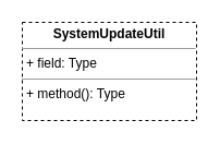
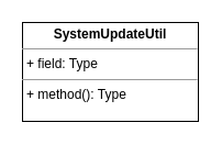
- <mxCell id="2" value="&lt;p style=&quot;margin:0px;margin-top:4px;text-align:center;&quot;&gt;&lt;b&gt;SystemUpdateUtil&lt;/b&gt;&lt;/p&gt;&lt;hr size=&quot;1&quot;&gt;&lt;p style=&quot;margin:0px;margin-left:4px;&quot;&gt;+ field: Type&lt;/p&gt;&lt;hr size=&quot;1&quot;&gt;&lt;p style=&quot;margin:0px;margin-left:4px;&quot;&gt;+ method(): Type&lt;/p&gt;" style="verticalAlign=top;align=left;overflow=fill;fontSize=12;fontFamily=Helvetica;html=1;dashed=1;" vertex="1" parent="1"><mxGeometry x="20" y="20" width="160" height="90" as="geometry" /></mxCell>
+ <mxCell id="2" value="&lt;p style=&quot;margin:0px;margin-top:4px;text-align:center;&quot;&gt;&lt;b&gt;SystemUpdateUtil&lt;/b&gt;&lt;/p&gt;&lt;hr size=&quot;1&quot;&gt;&lt;p style=&quot;margin:0px;margin-left:4px;&quot;&gt;+ field: Type&lt;/p&gt;&lt;hr size=&quot;1&quot;&gt;&lt;p style=&quot;margin:0px;margin-left:4px;&quot;&gt;+ method(): Type&lt;/p&gt;" style="verticalAlign=top;align=left;overflow=fill;fontSize=12;fontFamily=Helvetica;html=1;" vertex="1" parent="1"><mxGeometry x="20" y="20" width="160" height="90" as="geometry" /></mxCell>
